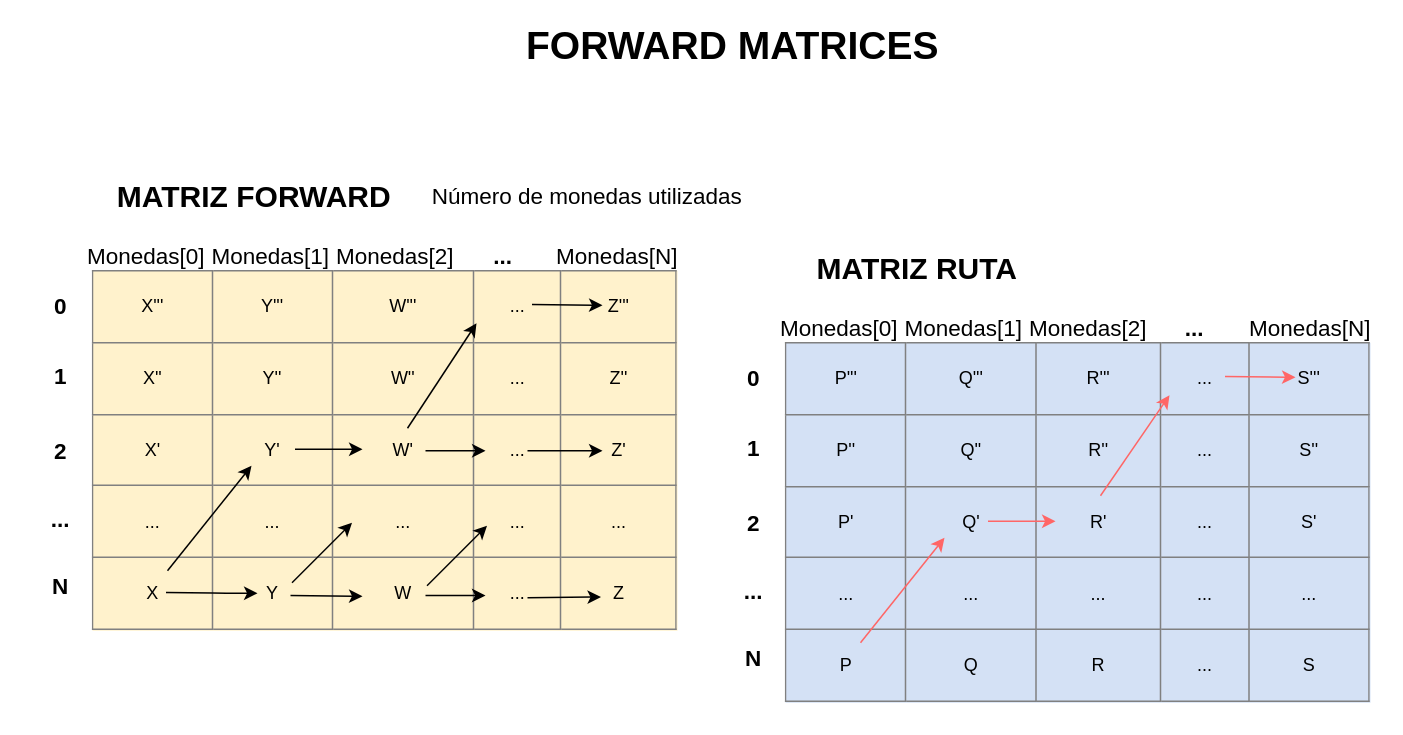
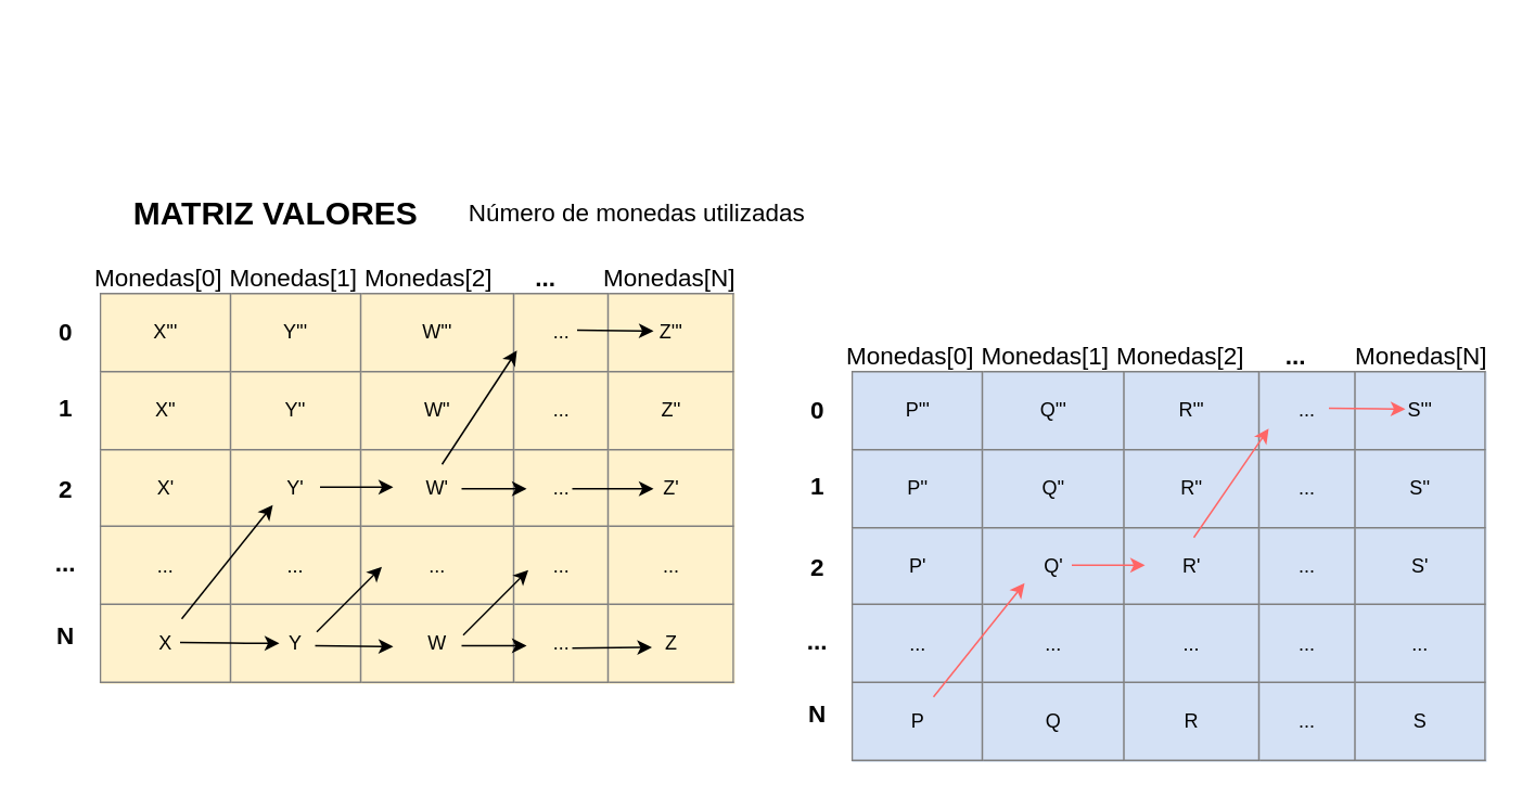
- <mxCell id="42" value="FORWARD MATRICES" style="text;html=1;strokeColor=none;fillColor=none;align=center;verticalAlign=middle;whiteSpace=wrap;rounded=0;fontSize=26;fontStyle=1" vertex="1" parent="1"><mxGeometry x="263" y="20" width="450" height="20" as="geometry" /></mxCell>
- <mxCell id="13" value="MATRIZ FORWARD" style="text;html=1;strokeColor=none;fillColor=none;align=center;verticalAlign=middle;whiteSpace=wrap;rounded=0;fontSize=20;fontStyle=1" vertex="1" parent="1"><mxGeometry x="49" y="120" width="240" height="20" as="geometry" /></mxCell>
+ <mxCell id="13" value="MATRIZ VALORES" style="text;html=1;strokeColor=none;fillColor=none;align=center;verticalAlign=middle;whiteSpace=wrap;rounded=0;fontSize=20;fontStyle=1" vertex="1" parent="1"><mxGeometry x="49" y="120" width="240" height="20" as="geometry" /></mxCell>
- <mxCell id="37" value="MATRIZ RUTA" style="text;html=1;strokeColor=none;fillColor=none;align=center;verticalAlign=middle;whiteSpace=wrap;rounded=0;fontSize=20;fontStyle=1" vertex="1" parent="1"><mxGeometry x="491" y="168" width="240" height="20" as="geometry" /></mxCell>
